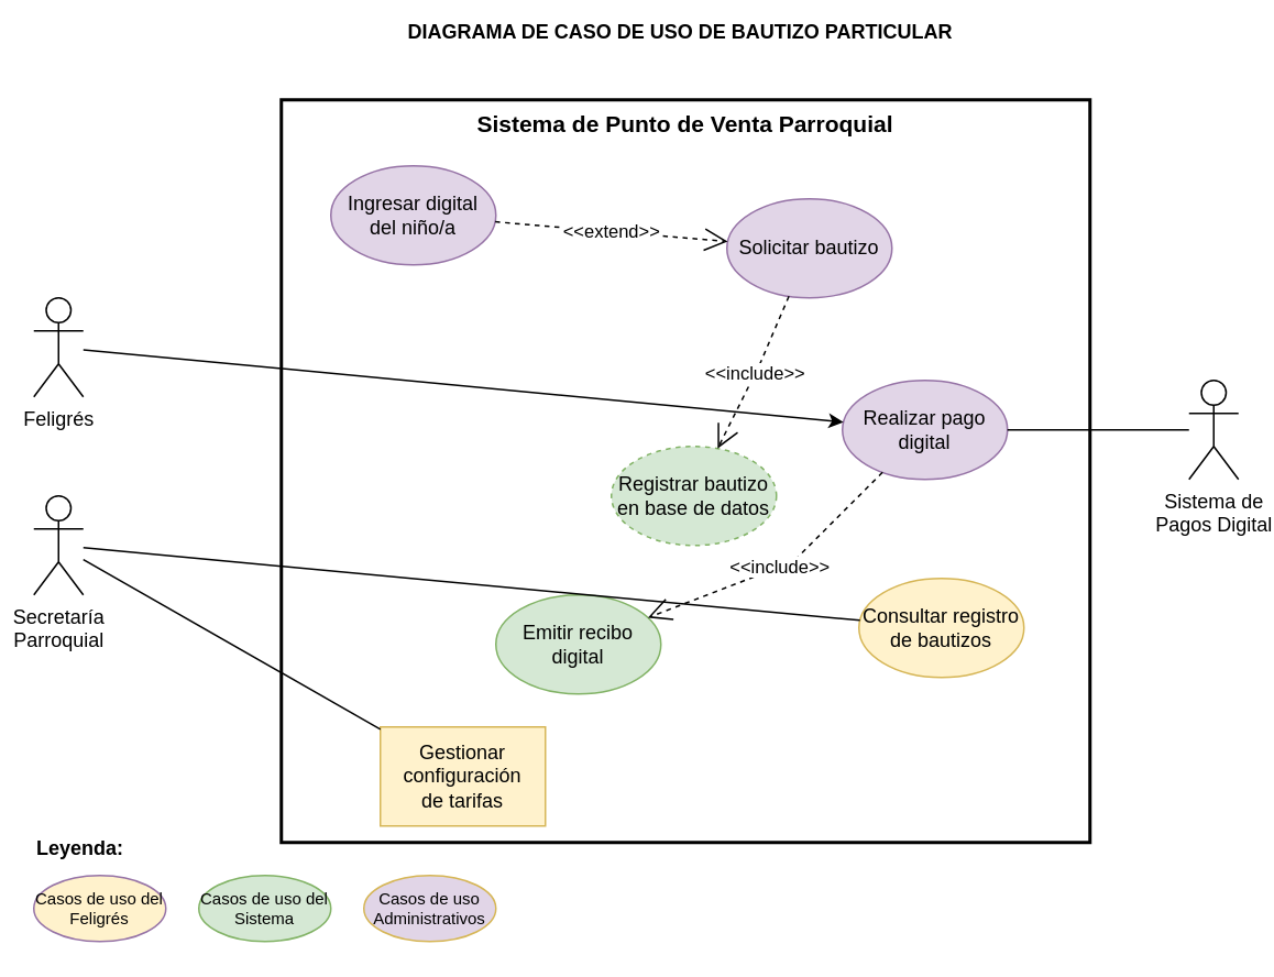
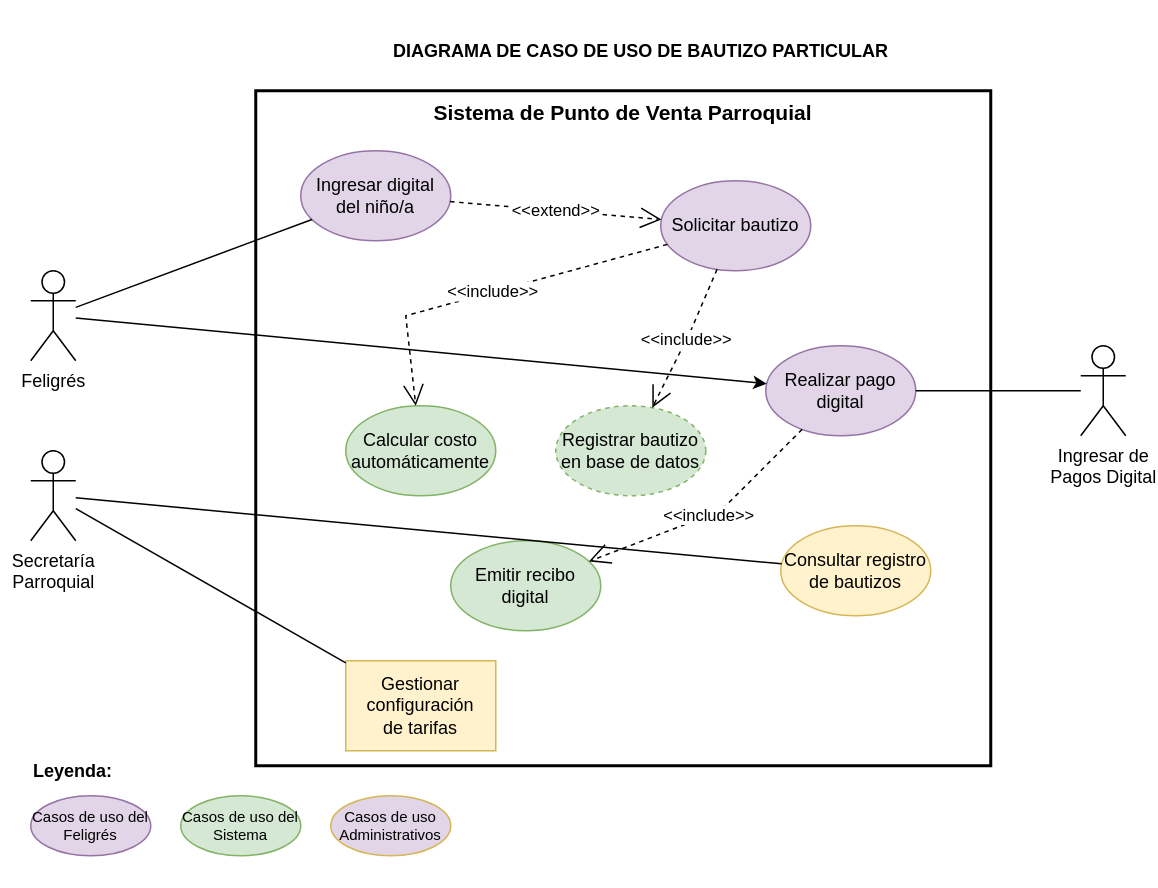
- <mxCell id="27" value="DIAGRAMA DE CASO DE USO DE BAUTIZO PARTICULAR" style="text;whiteSpace=wrap;html=1;fontStyle=1" vertex="1" parent="1"><mxGeometry x="245" y="5" width="340" height="40" as="geometry" /></mxCell>
+ <mxCell id="27" value="DIAGRAMA DE CASO DE USO DE BAUTIZO PARTICULAR" style="text;whiteSpace=wrap;html=1;fontStyle=1" vertex="1" parent="1"><mxGeometry x="260" y="20" width="340" height="40" as="geometry" /></mxCell>
+ <mxCell id="14" value="" style="endArrow=none;html=1;rounded=0;" parent="1" source="3" target="6" edge="1"><mxGeometry width="50" height="50" relative="1" as="geometry"><mxPoint x="270" y="280" as="sourcePoint" /><mxPoint x="320" y="230" as="targetPoint" /></mxGeometry></mxCell>
+ <mxCell id="19" value="&amp;lt;&amp;lt;include&amp;gt;&amp;gt;" style="endArrow=open;endSize=12;dashed=1;html=1;rounded=0;" parent="1" source="7" target="8" edge="1"><mxGeometry width="160" relative="1" as="geometry"><mxPoint x="270" y="280" as="sourcePoint" /><mxPoint x="430" y="280" as="targetPoint" /><Array as="points"><mxPoint x="270" y="210" /></Array></mxGeometry></mxCell>
+ <mxCell id="8" value="Calcular costo&#10;automáticamente" style="ellipse;whiteSpace=wrap;html=1;fillColor=#d5e8d4;strokeColor=#82b366;" parent="1" vertex="1"><mxGeometry x="230" y="270" width="100" height="60" as="geometry" /></mxCell>
- <mxCell id="5" value="Sistema de&#10;Pagos Digital" style="shape=umlActor;verticalLabelPosition=bottom;verticalAlign=top;html=1;outlineConnect=0;" parent="1" vertex="1"><mxGeometry x="720" y="230" width="30" height="60" as="geometry" /></mxCell>
+ <mxCell id="5" value="Ingresar de&#10;Pagos Digital" style="shape=umlActor;verticalLabelPosition=bottom;verticalAlign=top;html=1;outlineConnect=0;" parent="1" vertex="1"><mxGeometry x="720" y="230" width="30" height="60" as="geometry" /></mxCell>
- <mxCell id="24" value="Casos de uso del Feligrés" style="ellipse;whiteSpace=wrap;html=1;fillColor=#fff2cc;strokeColor=#9673a6;fontSize=10;" parent="1" vertex="1"><mxGeometry x="20" y="530" width="80" height="40" as="geometry" /></mxCell>
+ <mxCell id="24" value="Casos de uso del Feligrés" style="ellipse;whiteSpace=wrap;html=1;fillColor=#e1d5e7;strokeColor=#9673a6;fontSize=10;" parent="1" vertex="1"><mxGeometry x="20" y="530" width="80" height="40" as="geometry" /></mxCell>
